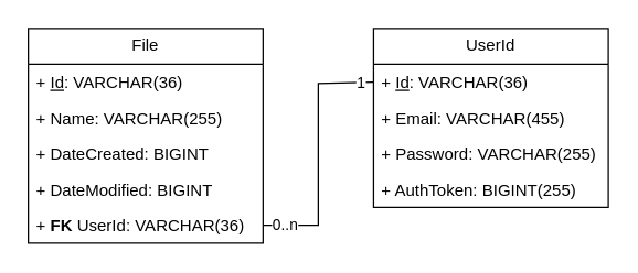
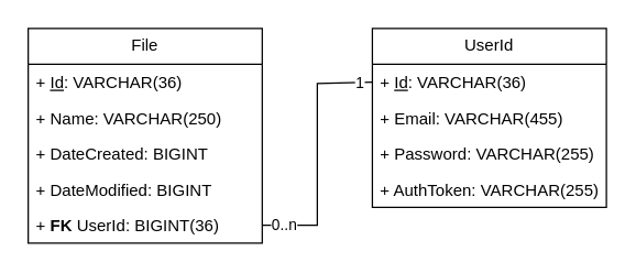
- <mxCell id="4" value="+ Name: VARCHAR(255)" style="text;strokeColor=none;fillColor=none;align=left;verticalAlign=top;spacingLeft=4;spacingRight=4;overflow=hidden;rotatable=0;points=[[0,0.5],[1,0.5]];portConstraint=eastwest;whiteSpace=wrap;html=1;" vertex="1" parent="2"><mxGeometry y="52" width="170" height="26" as="geometry" /></mxCell>
+ <mxCell id="4" value="+ Name: VARCHAR(250)" style="text;strokeColor=none;fillColor=none;align=left;verticalAlign=top;spacingLeft=4;spacingRight=4;overflow=hidden;rotatable=0;points=[[0,0.5],[1,0.5]];portConstraint=eastwest;whiteSpace=wrap;html=1;" vertex="1" parent="2"><mxGeometry y="52" width="170" height="26" as="geometry" /></mxCell>
- <mxCell id="12" value="+ AuthToken: BIGINT(255)" style="text;strokeColor=none;fillColor=none;align=left;verticalAlign=top;spacingLeft=4;spacingRight=4;overflow=hidden;rotatable=0;points=[[0,0.5],[1,0.5]];portConstraint=eastwest;whiteSpace=wrap;html=1;" vertex="1" parent="8"><mxGeometry y="104" width="170" height="26" as="geometry" /></mxCell>
+ <mxCell id="12" value="+ AuthToken: VARCHAR(255)" style="text;strokeColor=none;fillColor=none;align=left;verticalAlign=top;spacingLeft=4;spacingRight=4;overflow=hidden;rotatable=0;points=[[0,0.5],[1,0.5]];portConstraint=eastwest;whiteSpace=wrap;html=1;" vertex="1" parent="8"><mxGeometry y="104" width="170" height="26" as="geometry" /></mxCell>
- <mxCell id="7" value="+ &lt;b&gt;FK&lt;/b&gt; UserId: VARCHAR(36)" style="text;strokeColor=none;fillColor=none;align=left;verticalAlign=top;spacingLeft=4;spacingRight=4;overflow=hidden;rotatable=0;points=[[0,0.5],[1,0.5]];portConstraint=eastwest;whiteSpace=wrap;html=1;" vertex="1" parent="2"><mxGeometry y="130" width="170" height="26" as="geometry" /></mxCell>
+ <mxCell id="7" value="+ &lt;b&gt;FK&lt;/b&gt; UserId: BIGINT(36)" style="text;strokeColor=none;fillColor=none;align=left;verticalAlign=top;spacingLeft=4;spacingRight=4;overflow=hidden;rotatable=0;points=[[0,0.5],[1,0.5]];portConstraint=eastwest;whiteSpace=wrap;html=1;" vertex="1" parent="2"><mxGeometry y="130" width="170" height="26" as="geometry" /></mxCell>
